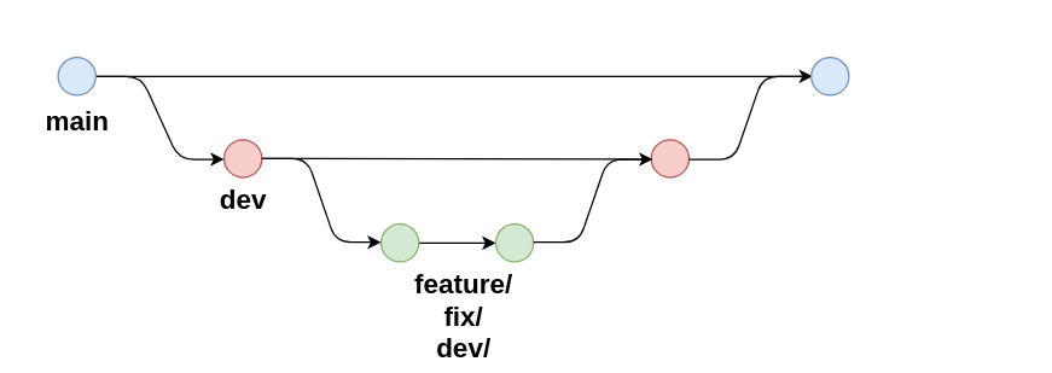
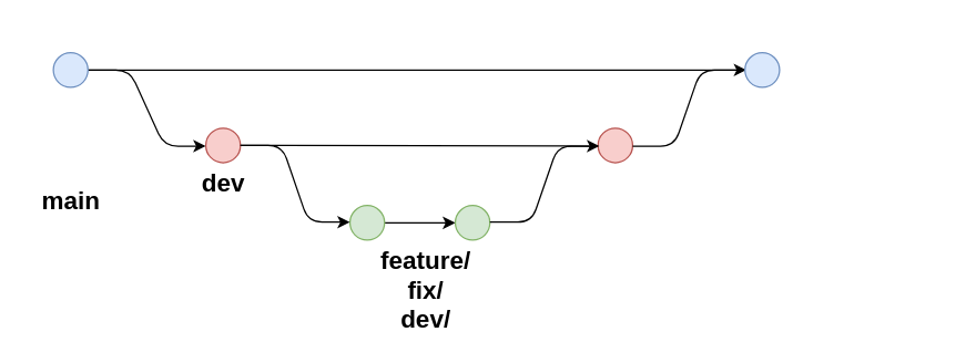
- <mxCell id="2" value="main" style="text;html=1;align=center;verticalAlign=middle;whiteSpace=wrap;rounded=0;fontStyle=1;fontSize=18;" vertex="1" parent="1"><mxGeometry x="20.5" y="65" width="60" height="30" as="geometry" /></mxCell>
+ <mxCell id="2" value="main" style="text;html=1;align=center;verticalAlign=middle;whiteSpace=wrap;rounded=0;fontStyle=1;fontSize=18;" vertex="1" parent="1"><mxGeometry x="20.5" y="130" width="60" height="30" as="geometry" /></mxCell>
